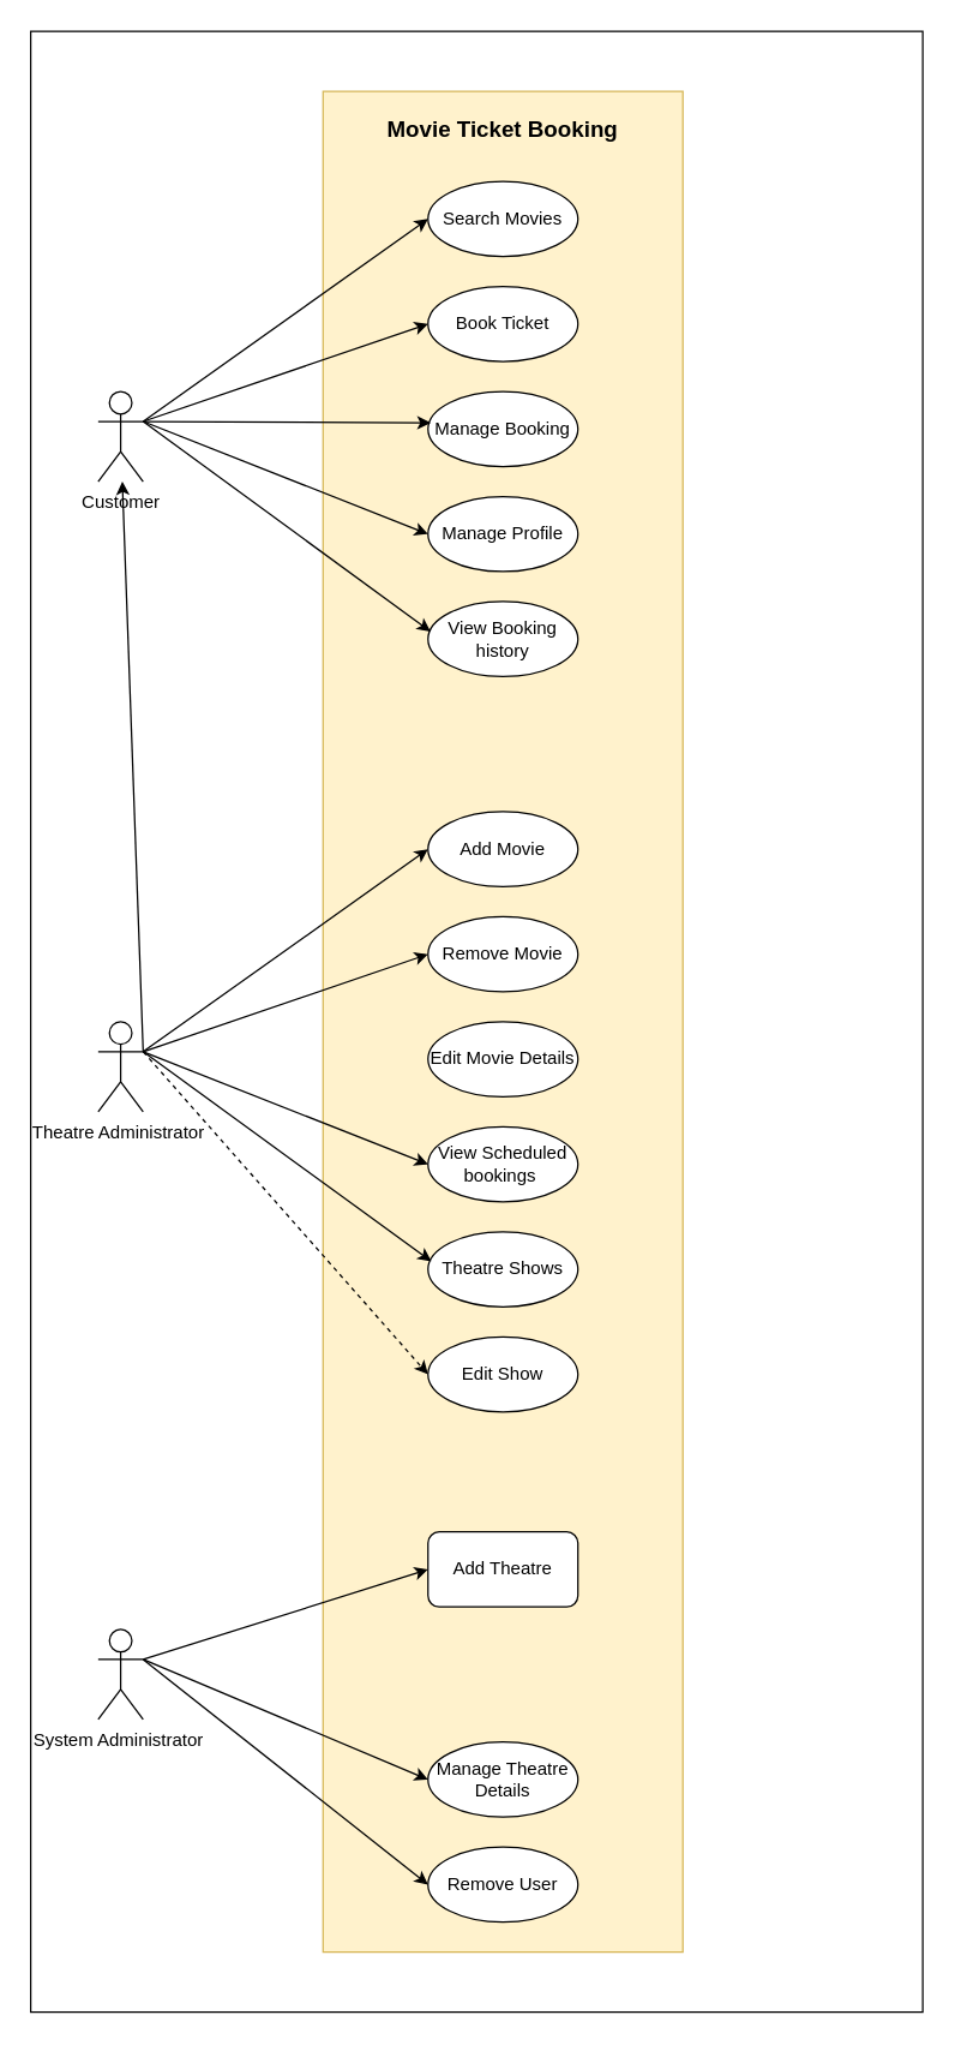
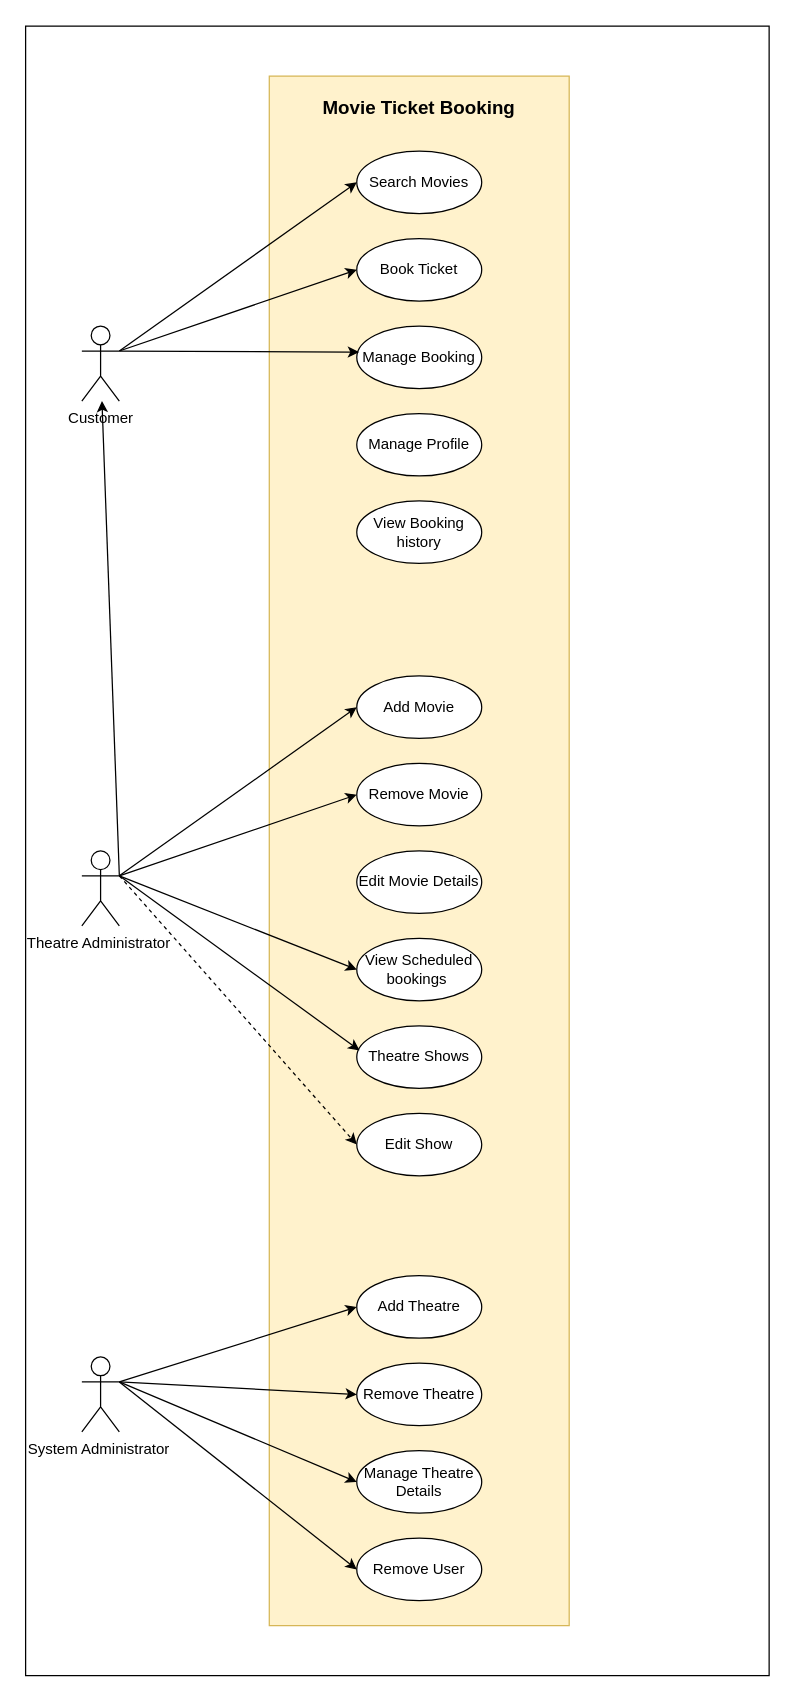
- <mxCell id="14" value="" style="endArrow=classic;html=1;rounded=0;entryX=0;entryY=0.5;entryDx=0;entryDy=0;exitX=1;exitY=0.333;exitDx=0;exitDy=0;exitPerimeter=0;" parent="1" source="5" target="12" edge="1"><mxGeometry width="50" height="50" relative="1" as="geometry"><mxPoint x="105" y="220" as="sourcePoint" /><mxPoint x="325" y="310" as="targetPoint" /></mxGeometry></mxCell>
- <mxCell id="15" value="" style="endArrow=classic;html=1;rounded=0;entryX=0.017;entryY=0.4;entryDx=0;entryDy=0;entryPerimeter=0;exitX=1;exitY=0.333;exitDx=0;exitDy=0;exitPerimeter=0;" parent="1" source="5" target="13" edge="1"><mxGeometry width="50" height="50" relative="1" as="geometry"><mxPoint x="105" y="220" as="sourcePoint" /><mxPoint x="325" y="310" as="targetPoint" /></mxGeometry></mxCell>
- <mxCell id="30" value="Add Theatre" style="whiteSpace=wrap;html=1;rounded=1;" vertex="1" parent="1"><mxGeometry x="285" y="1020" width="100" height="50" as="geometry" /></mxCell>
+ <mxCell id="30" value="Add Theatre" style="ellipse;whiteSpace=wrap;html=1;" vertex="1" parent="1"><mxGeometry x="285" y="1020" width="100" height="50" as="geometry" /></mxCell>
+ <mxCell id="35" value="" style="endArrow=classic;html=1;rounded=0;entryX=0;entryY=0.5;entryDx=0;entryDy=0;exitX=1;exitY=0.333;exitDx=0;exitDy=0;exitPerimeter=0;" edge="1" parent="1" source="29" target="31"><mxGeometry width="50" height="50" relative="1" as="geometry"><mxPoint x="195" y="1160" as="sourcePoint" /><mxPoint x="245" y="1110" as="targetPoint" /></mxGeometry></mxCell>
+ <mxCell id="31" value="Remove Theatre" style="ellipse;whiteSpace=wrap;html=1;" vertex="1" parent="1"><mxGeometry x="285" y="1090" width="100" height="50" as="geometry" /></mxCell>
